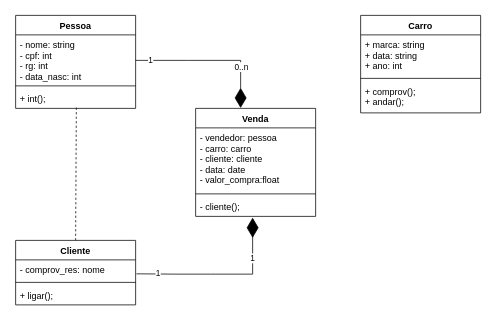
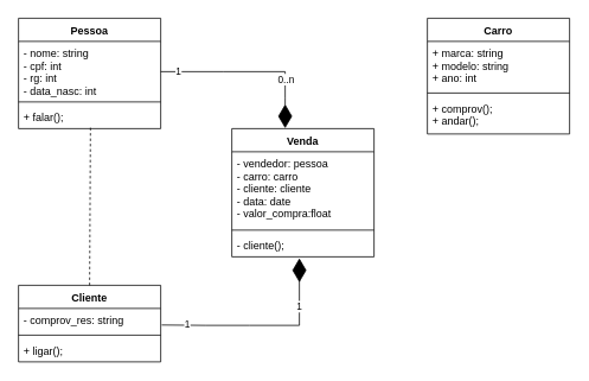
- <mxCell id="11" value="+ marca: string&#10;+ data: string&#10;+ ano: int" style="text;strokeColor=none;fillColor=none;align=left;verticalAlign=top;spacingLeft=4;spacingRight=4;overflow=hidden;rotatable=0;points=[[0,0.5],[1,0.5]];portConstraint=eastwest;" vertex="1" parent="10"><mxGeometry y="26" width="160" height="54" as="geometry" /></mxCell>
+ <mxCell id="11" value="+ marca: string&#10;+ modelo: string&#10;+ ano: int" style="text;strokeColor=none;fillColor=none;align=left;verticalAlign=top;spacingLeft=4;spacingRight=4;overflow=hidden;rotatable=0;points=[[0,0.5],[1,0.5]];portConstraint=eastwest;" vertex="1" parent="10"><mxGeometry y="26" width="160" height="54" as="geometry" /></mxCell>
- <mxCell id="5" value="+ int();" style="text;strokeColor=none;fillColor=none;align=left;verticalAlign=top;spacingLeft=4;spacingRight=4;overflow=hidden;rotatable=0;points=[[0,0.5],[1,0.5]];portConstraint=eastwest;" vertex="1" parent="2"><mxGeometry y="98" width="160" height="26" as="geometry" /></mxCell>
+ <mxCell id="5" value="+ falar();" style="text;strokeColor=none;fillColor=none;align=left;verticalAlign=top;spacingLeft=4;spacingRight=4;overflow=hidden;rotatable=0;points=[[0,0.5],[1,0.5]];portConstraint=eastwest;" vertex="1" parent="2"><mxGeometry y="98" width="160" height="26" as="geometry" /></mxCell>
- <mxCell id="7" value="- comprov_res: nome" style="text;strokeColor=none;fillColor=none;align=left;verticalAlign=top;spacingLeft=4;spacingRight=4;overflow=hidden;rotatable=0;points=[[0,0.5],[1,0.5]];portConstraint=eastwest;" vertex="1" parent="6"><mxGeometry y="26" width="160" height="26" as="geometry" /></mxCell>
+ <mxCell id="7" value="- comprov_res: string" style="text;strokeColor=none;fillColor=none;align=left;verticalAlign=top;spacingLeft=4;spacingRight=4;overflow=hidden;rotatable=0;points=[[0,0.5],[1,0.5]];portConstraint=eastwest;" vertex="1" parent="6"><mxGeometry y="26" width="160" height="26" as="geometry" /></mxCell>
